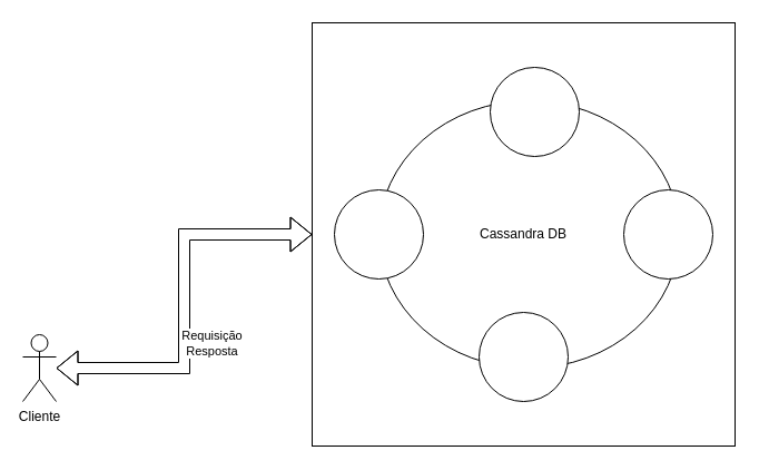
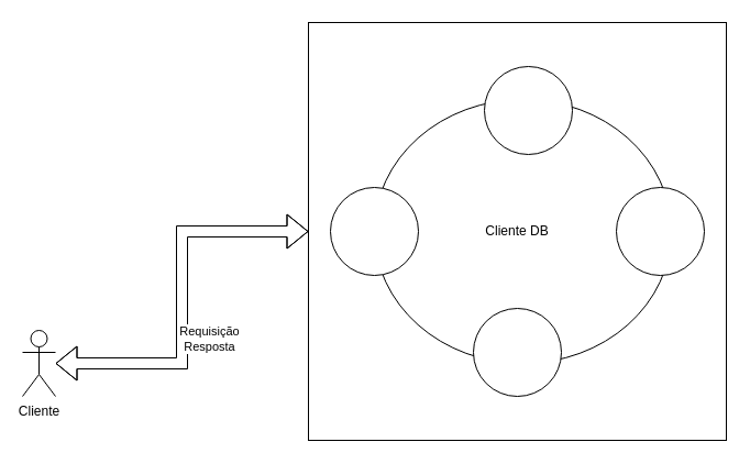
- <mxCell id="7" value="Cassandra DB" style="whiteSpace=wrap;html=1;aspect=fixed;fillColor=none;" parent="1" vertex="1"><mxGeometry x="280" y="20" width="380" height="380" as="geometry" /></mxCell>
+ <mxCell id="7" value="Cliente DB" style="whiteSpace=wrap;html=1;aspect=fixed;fillColor=none;" parent="1" vertex="1"><mxGeometry x="280" y="20" width="380" height="380" as="geometry" /></mxCell>
